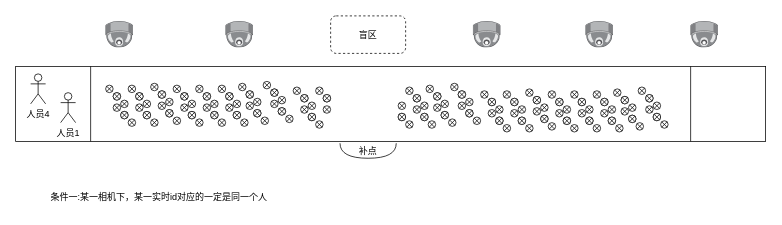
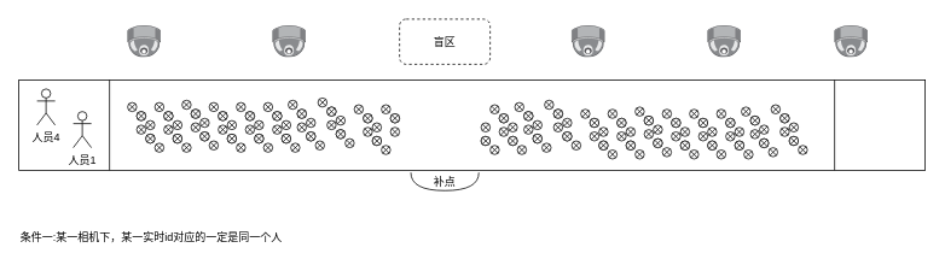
- <mxCell id="179" value="条件一:某一相机下，某一实时id对应的一定是同一个人" style="text;html=1;strokeColor=none;fillColor=none;align=left;verticalAlign=middle;whiteSpace=wrap;rounded=0;" vertex="1" parent="1"><mxGeometry x="65" y="248" width="430" height="30" as="geometry" /></mxCell>
+ <mxCell id="179" value="条件一:某一相机下，某一实时id对应的一定是同一个人" style="text;html=1;strokeColor=none;fillColor=none;align=left;verticalAlign=middle;whiteSpace=wrap;rounded=0;" vertex="1" parent="1"><mxGeometry x="20" y="248" width="430" height="30" as="geometry" /></mxCell>
